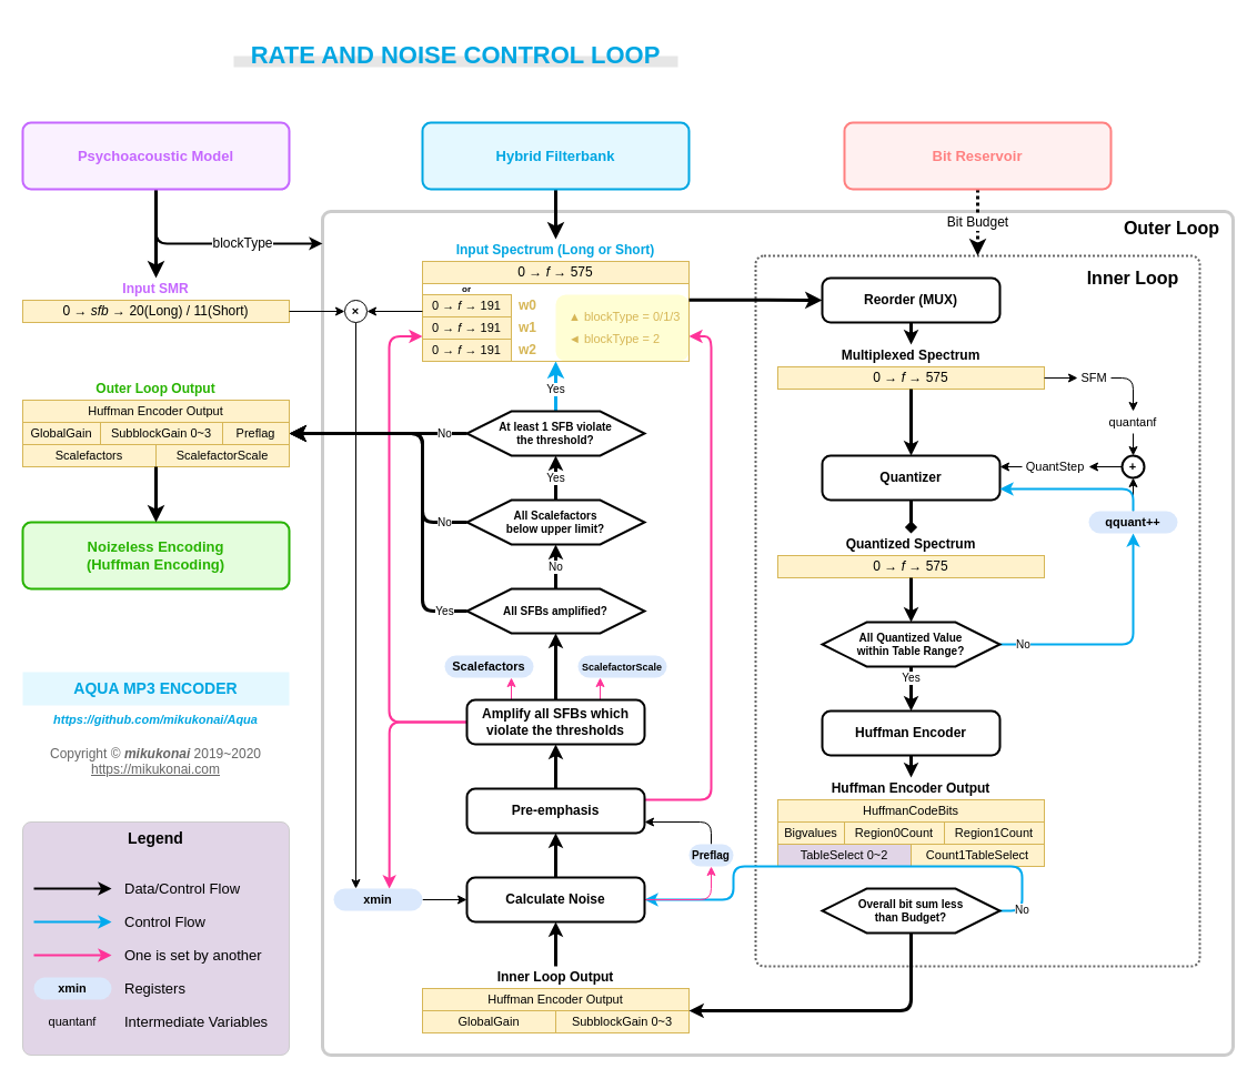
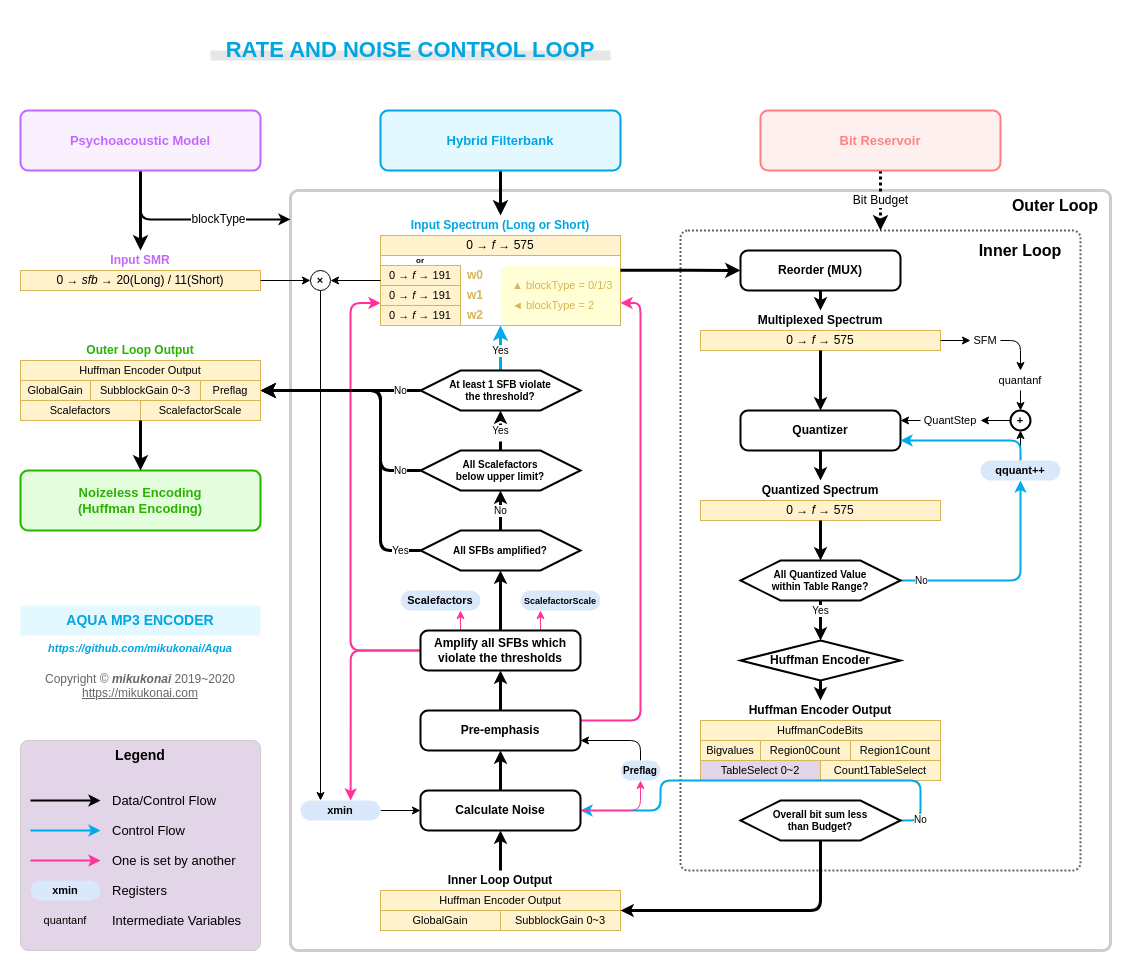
- <mxCell id="66" value="&lt;font style=&quot;font-size: 10px&quot; color=&quot;#000000&quot;&gt;Yes&lt;/font&gt;" style="edgeStyle=orthogonalEdgeStyle;rounded=1;orthogonalLoop=1;jettySize=auto;html=1;exitX=0.5;exitY=0;exitDx=0;exitDy=0;entryX=0.5;entryY=1;entryDx=0;entryDy=0;endSize=4;strokeColor=#000000;strokeWidth=3;fontFamily=Helvetica;fontSize=8;fontColor=#D6B656;" parent="1" source="68" target="71" edge="1"><mxGeometry relative="1" as="geometry"><mxPoint as="offset" /></mxGeometry></mxCell>
+ <mxCell id="66" value="&lt;font style=&quot;font-size: 10px&quot; color=&quot;#000000&quot;&gt;Yes&lt;/font&gt;" style="edgeStyle=orthogonalEdgeStyle;rounded=1;orthogonalLoop=1;jettySize=auto;html=1;exitX=0.5;exitY=0;exitDx=0;exitDy=0;entryX=0.5;entryY=1;entryDx=0;entryDy=0;endSize=4;strokeColor=#000000;strokeWidth=3;fontFamily=Helvetica;fontSize=8;fontColor=#D6B656;dashed=1;" parent="1" source="68" target="71" edge="1"><mxGeometry relative="1" as="geometry"><mxPoint as="offset" /></mxGeometry></mxCell>
- <mxCell id="10" style="edgeStyle=orthogonalEdgeStyle;rounded=1;orthogonalLoop=1;jettySize=auto;html=1;exitX=0.5;exitY=1;exitDx=0;exitDy=0;entryX=0.5;entryY=0;entryDx=0;entryDy=0;fontFamily=Helvetica;fontSize=11;strokeWidth=3;endSize=4;endArrow=diamond;" parent="1" source="11" target="16" edge="1"><mxGeometry relative="1" as="geometry" /></mxCell>
+ <mxCell id="10" style="edgeStyle=orthogonalEdgeStyle;rounded=1;orthogonalLoop=1;jettySize=auto;html=1;exitX=0.5;exitY=1;exitDx=0;exitDy=0;entryX=0.5;entryY=0;entryDx=0;entryDy=0;fontFamily=Helvetica;fontSize=11;strokeWidth=3;endSize=4;" parent="1" source="11" target="16" edge="1"><mxGeometry relative="1" as="geometry" /></mxCell>
- <mxCell id="13" value="Huffman Encoder" style="rounded=1;whiteSpace=wrap;html=1;absoluteArcSize=1;arcSize=15;fontStyle=1;strokeWidth=2;" parent="1" vertex="1"><mxGeometry x="740" y="640" width="160" height="40" as="geometry" /></mxCell>
+ <mxCell id="13" value="Huffman Encoder" style="rhombus;whiteSpace=wrap;html=1;absoluteArcSize=1;arcSize=15;fontStyle=1;strokeWidth=2;" parent="1" vertex="1"><mxGeometry x="740" y="640" width="160" height="40" as="geometry" /></mxCell>
